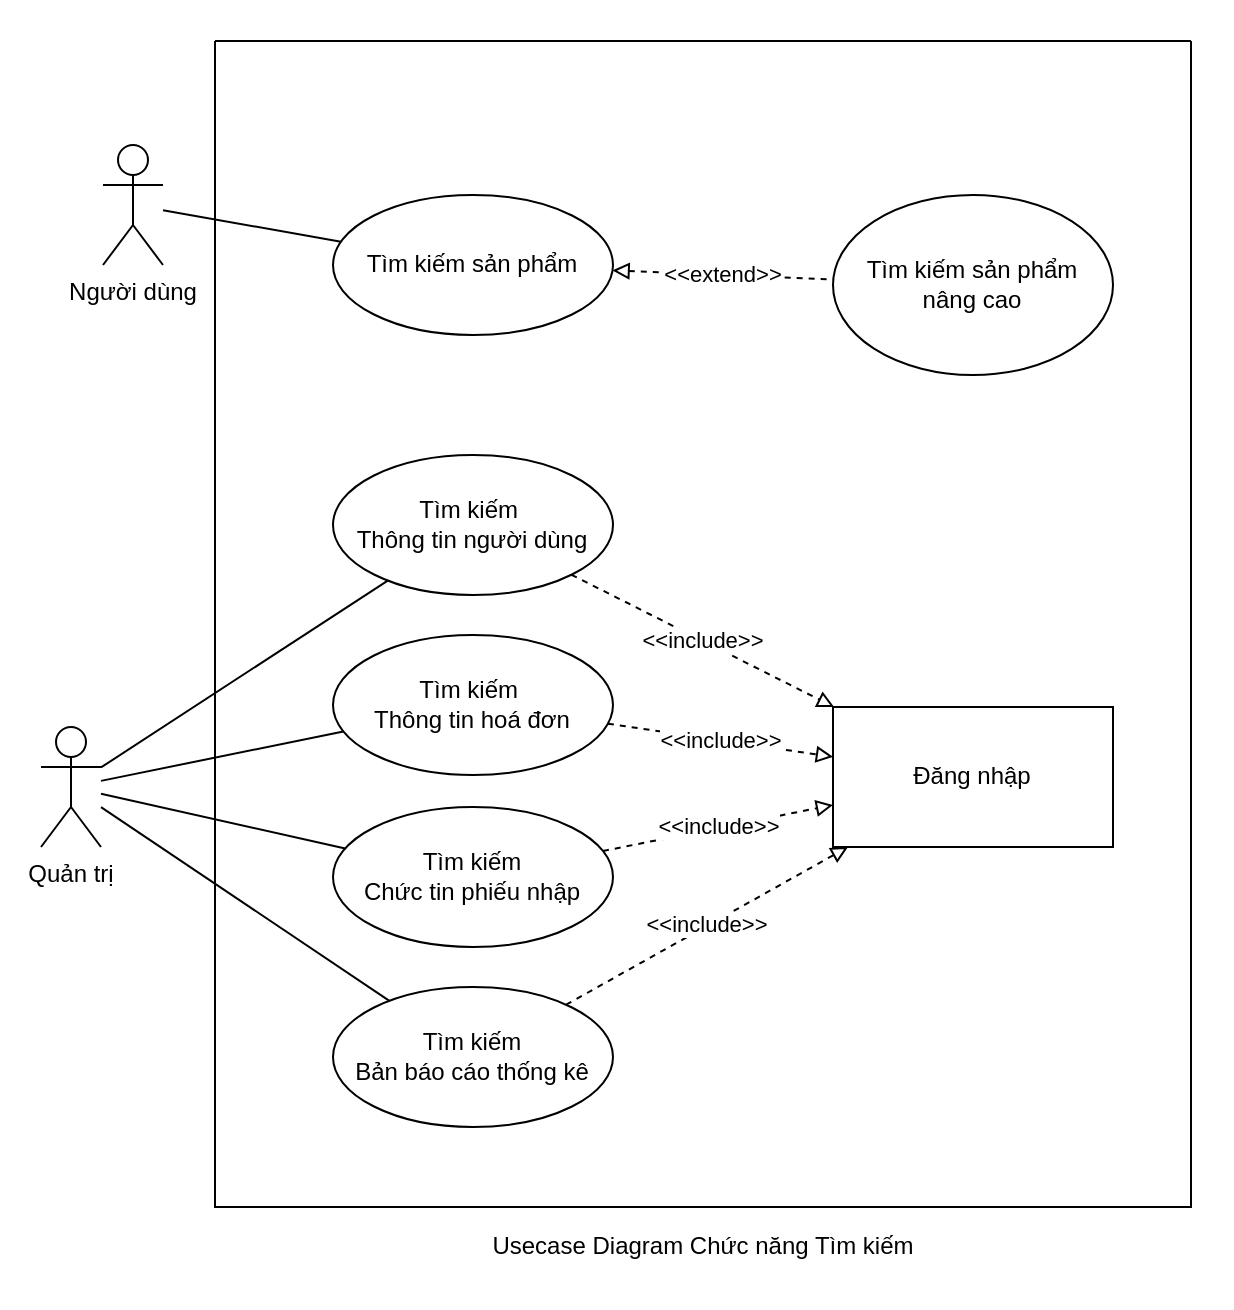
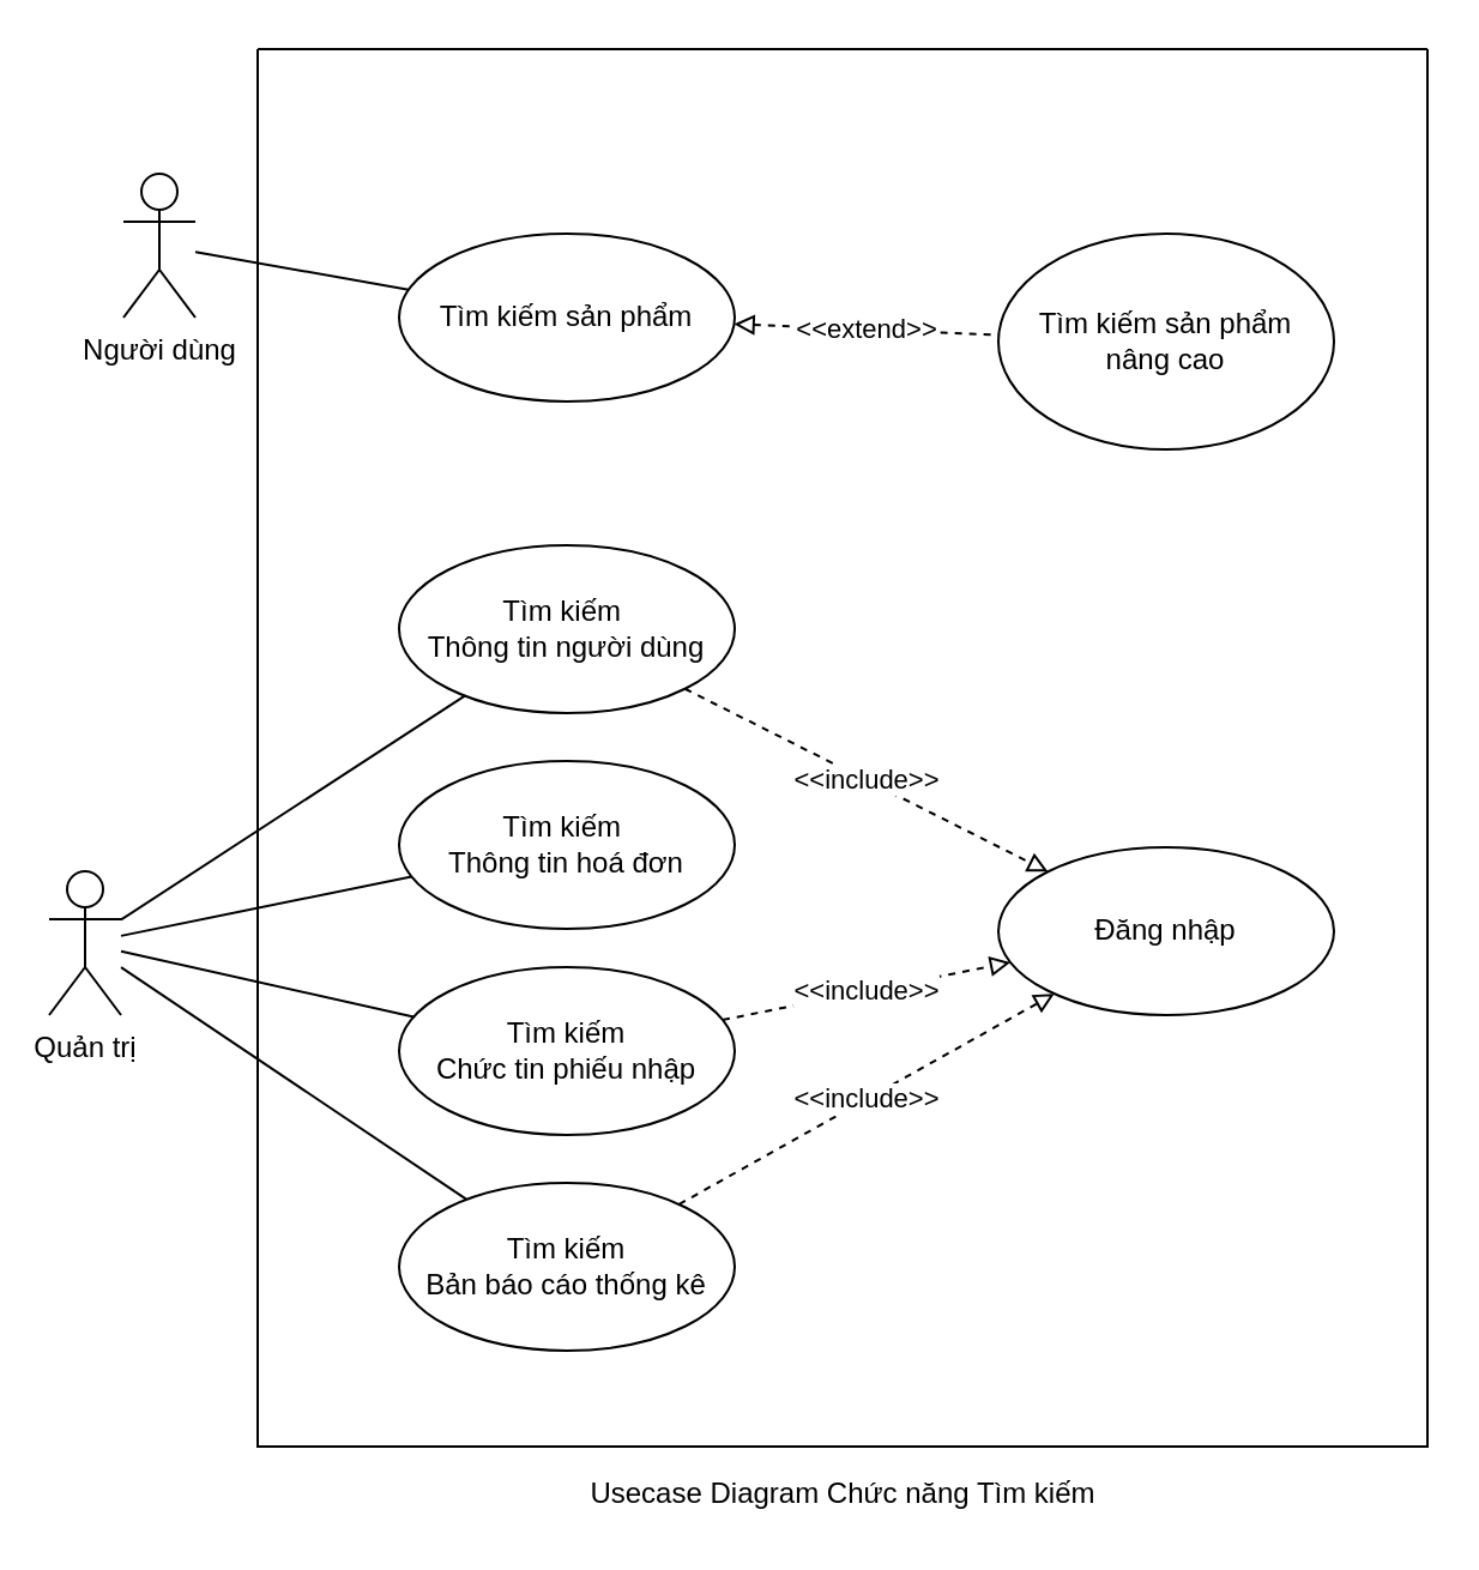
- <mxCell id="13" value="&amp;lt;&amp;lt;include&amp;gt;&amp;gt;" style="edgeStyle=none;rounded=0;orthogonalLoop=1;jettySize=auto;html=1;dashed=1;startArrow=none;startFill=0;endArrow=block;endFill=0;" edge="1" parent="4" source="9" target="11"><mxGeometry relative="1" as="geometry"><mxPoint x="194.125" y="273.571" as="sourcePoint" /><mxPoint x="313.826" y="320.46" as="targetPoint" /></mxGeometry></mxCell>
- <mxCell id="11" value="Đăng nhập" style="whiteSpace=wrap;html=1;rounded=0;" vertex="1" parent="4"><mxGeometry x="309" y="333" width="140" height="70" as="geometry" /></mxCell>
+ <mxCell id="11" value="Đăng nhập" style="ellipse;whiteSpace=wrap;html=1;" vertex="1" parent="4"><mxGeometry x="309" y="333" width="140" height="70" as="geometry" /></mxCell>
